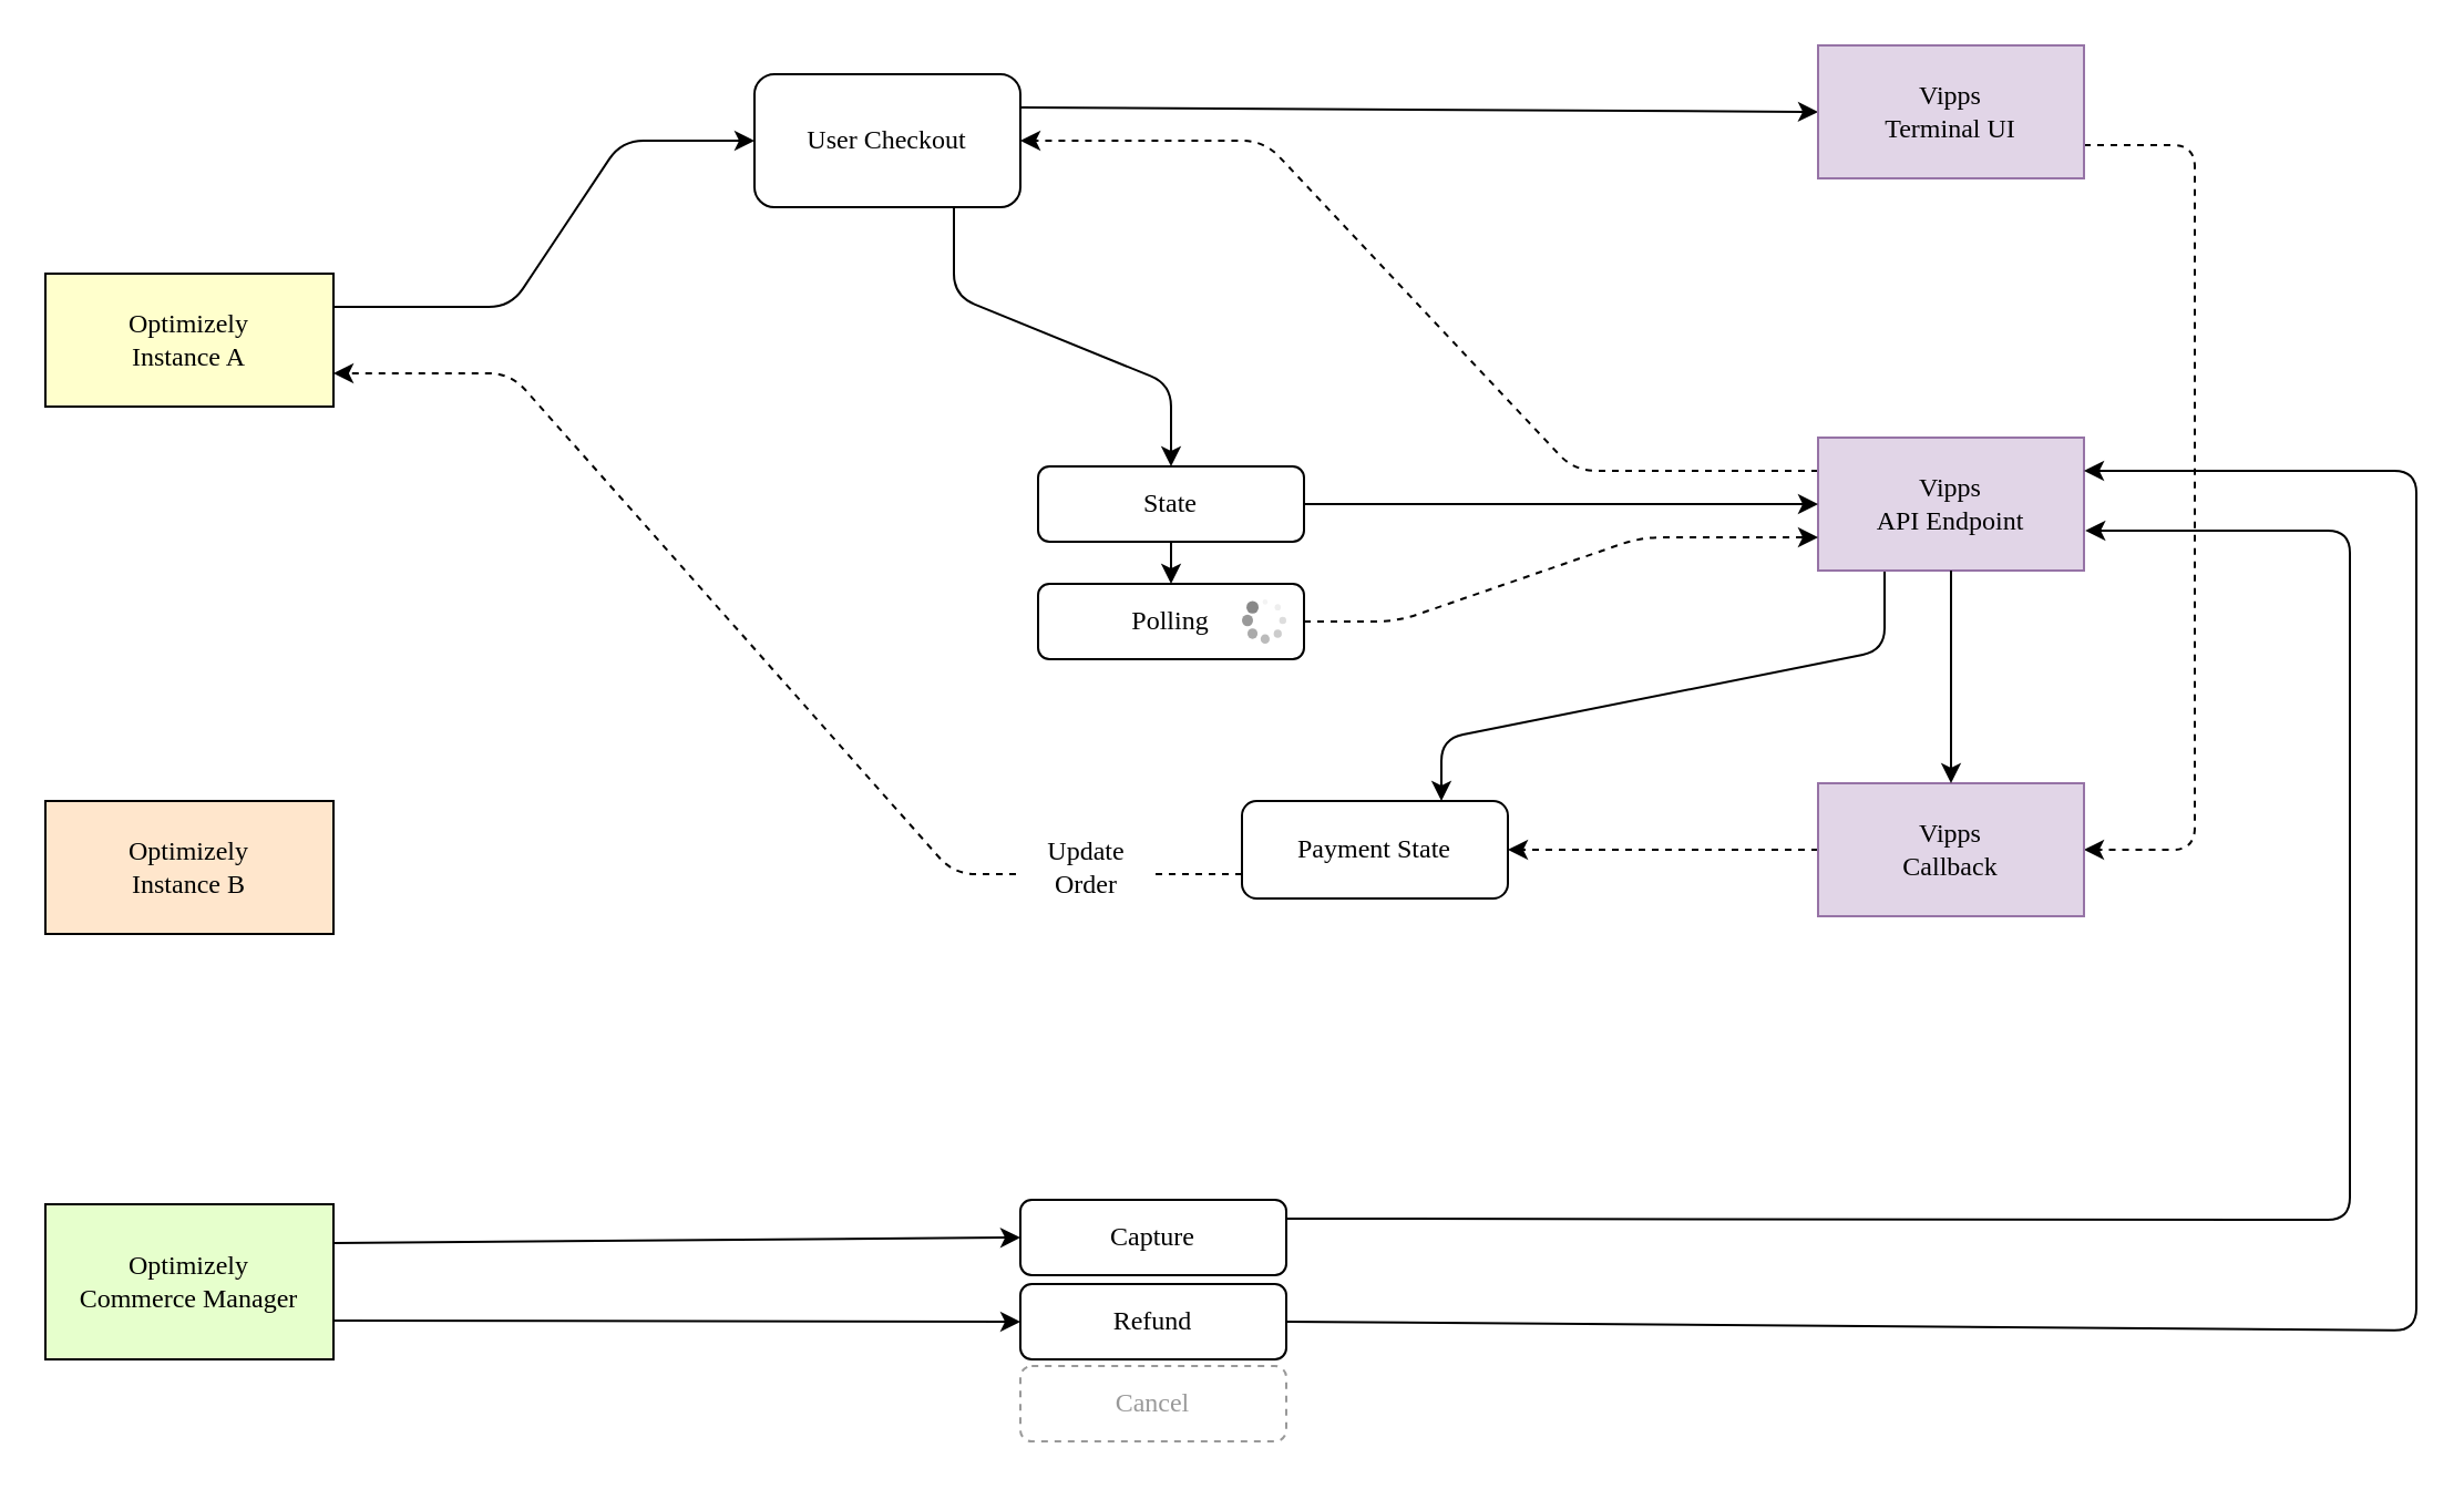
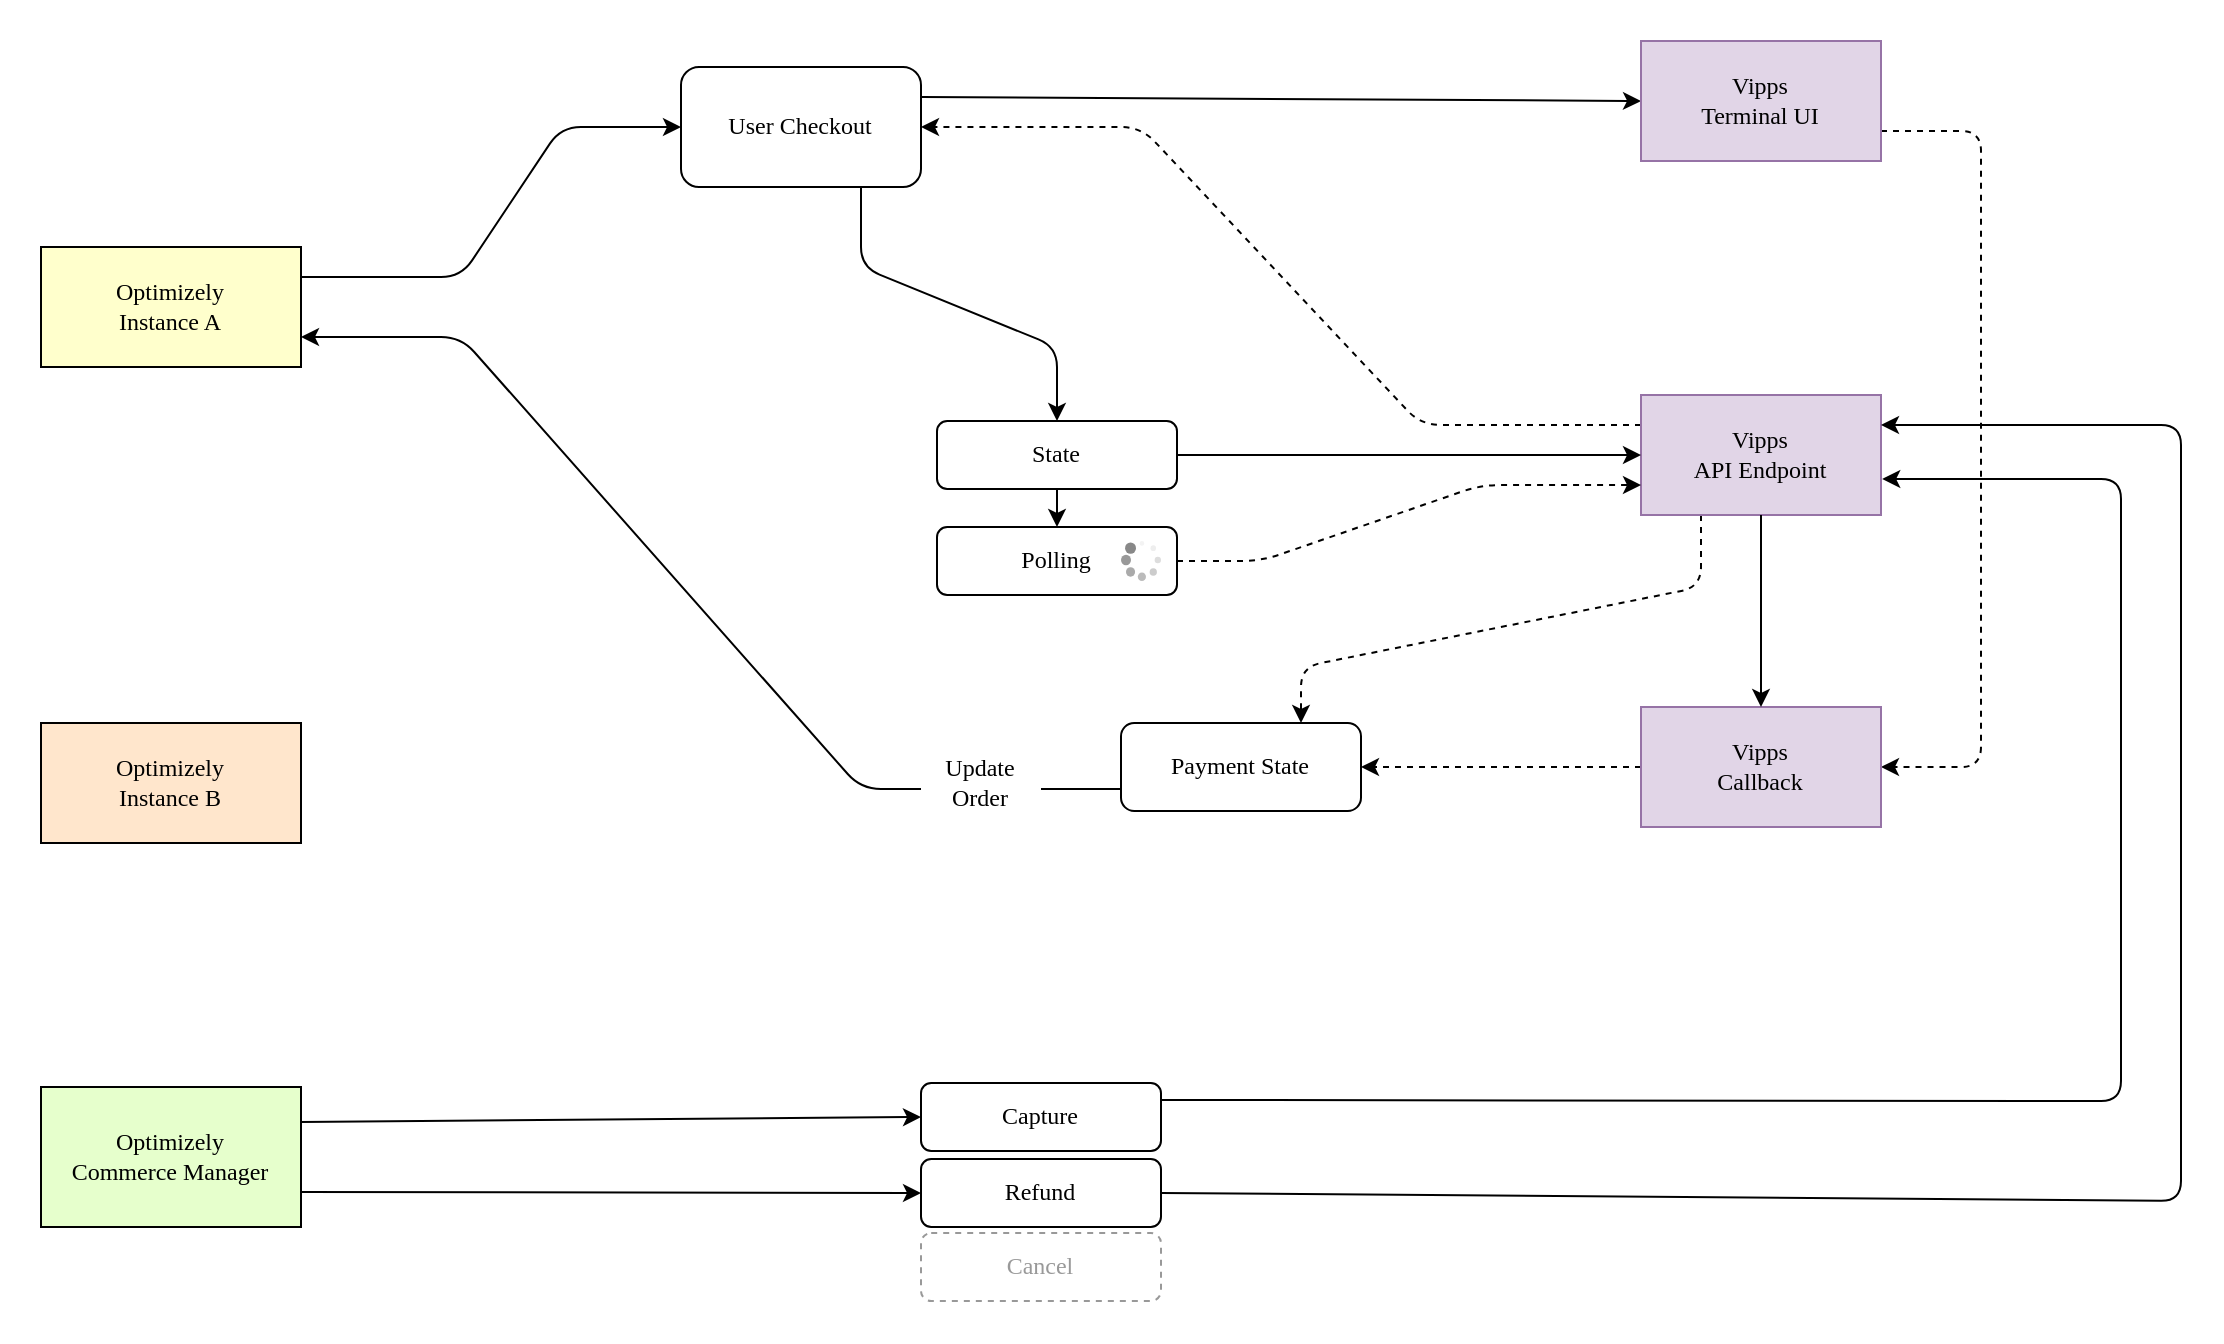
- <mxCell id="21" style="edgeStyle=none;html=1;exitX=0;exitY=0.75;exitDx=0;exitDy=0;entryX=1;entryY=0.75;entryDx=0;entryDy=0;dashed=1;fontFamily=Lucida Console;" parent="1" source="22" target="6" edge="1"><mxGeometry relative="1" as="geometry"><Array as="points"><mxPoint x="430" y="394" /><mxPoint x="230" y="168" /></Array></mxGeometry></mxCell>
+ <mxCell id="21" style="edgeStyle=none;html=1;exitX=0;exitY=0.75;exitDx=0;exitDy=0;entryX=1;entryY=0.75;entryDx=0;entryDy=0;dashed=0;fontFamily=Lucida Console;" parent="1" source="22" target="6" edge="1"><mxGeometry relative="1" as="geometry"><Array as="points"><mxPoint x="430" y="394" /><mxPoint x="230" y="168" /></Array></mxGeometry></mxCell>
- <mxCell id="10" style="edgeStyle=none;html=1;exitX=0.25;exitY=1;exitDx=0;exitDy=0;entryX=0.75;entryY=0;entryDx=0;entryDy=0;dashed=0;fontFamily=Lucida Console;" parent="1" source="12" target="22" edge="1"><mxGeometry relative="1" as="geometry"><Array as="points"><mxPoint x="850" y="293" /><mxPoint x="650" y="333" /></Array></mxGeometry></mxCell>
+ <mxCell id="10" style="edgeStyle=none;html=1;exitX=0.25;exitY=1;exitDx=0;exitDy=0;entryX=0.75;entryY=0;entryDx=0;entryDy=0;dashed=1;fontFamily=Lucida Console;" parent="1" source="12" target="22" edge="1"><mxGeometry relative="1" as="geometry"><Array as="points"><mxPoint x="850" y="293" /><mxPoint x="650" y="333" /></Array></mxGeometry></mxCell>
